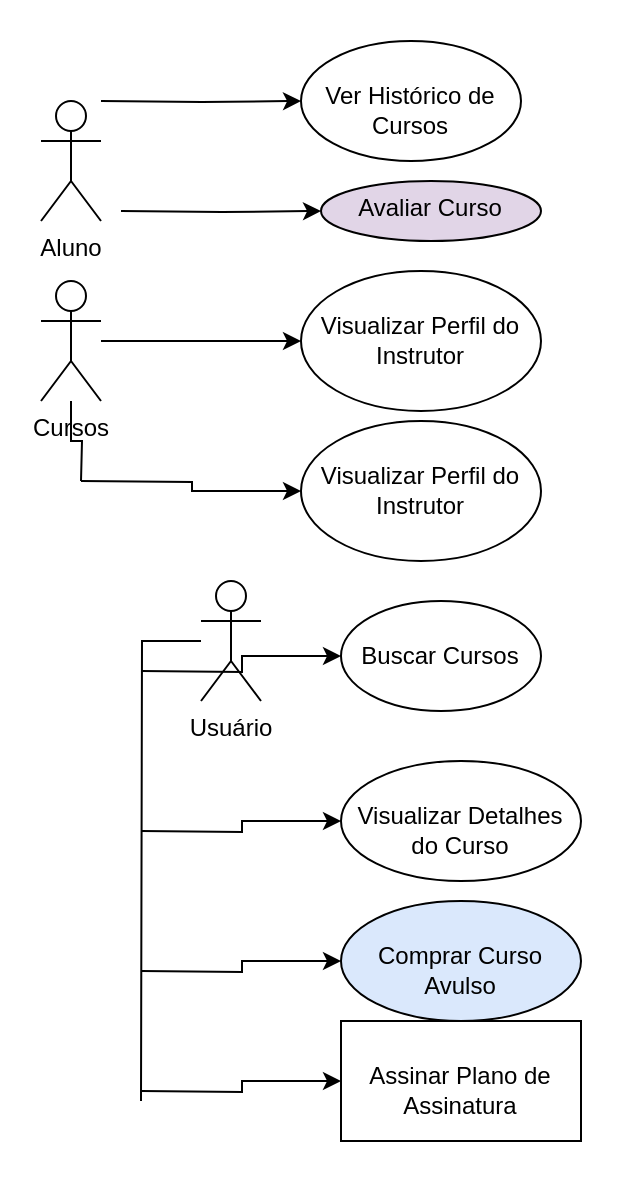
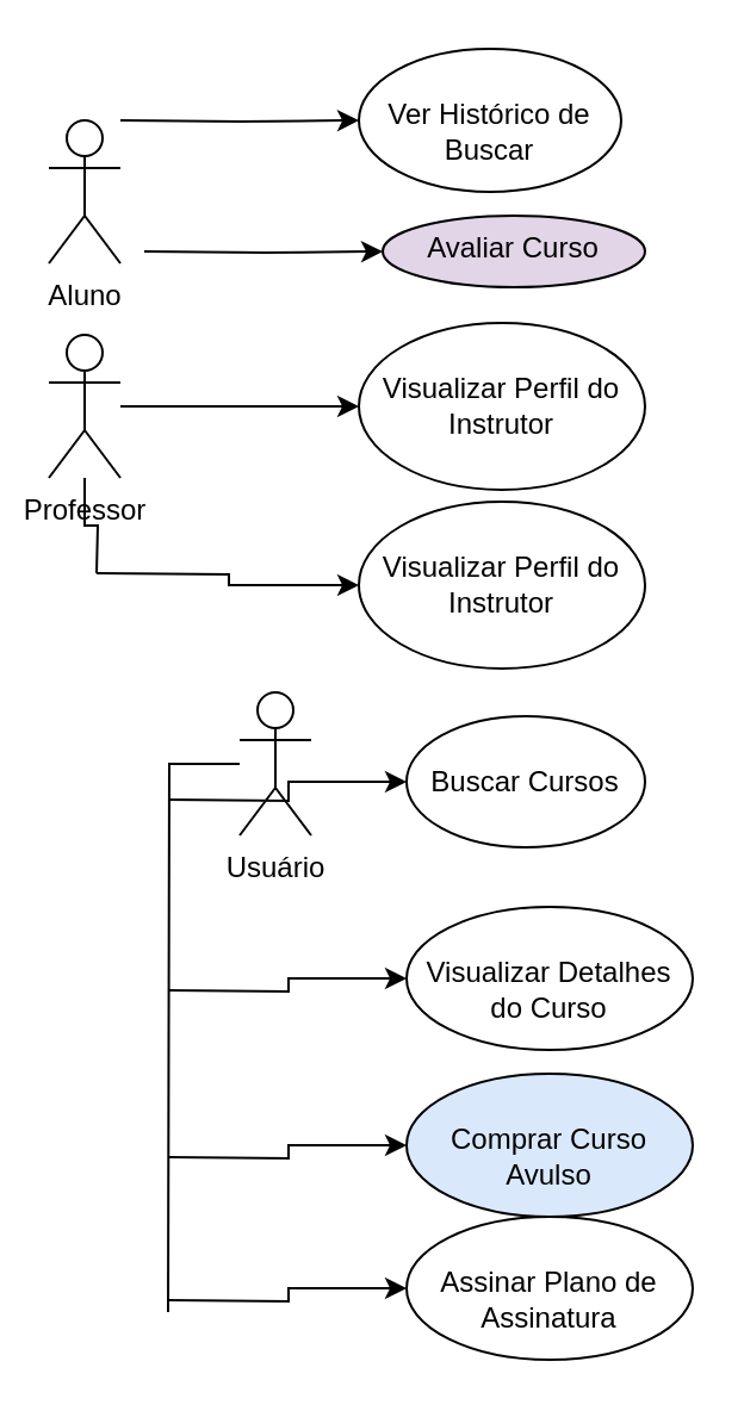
- <mxCell id="4" value="&lt;div&gt;&lt;br&gt;&lt;/div&gt;&lt;div&gt;Ver Histórico de Cursos&lt;/div&gt;" style="ellipse;whiteSpace=wrap;html=1;verticalAlign=top;" vertex="1" parent="1"><mxGeometry x="150" y="20" width="110" height="60" as="geometry" /></mxCell>
+ <mxCell id="4" value="&lt;div&gt;&lt;br&gt;&lt;/div&gt;&lt;div&gt;Ver Histórico de Buscar&lt;/div&gt;" style="ellipse;whiteSpace=wrap;html=1;verticalAlign=top;" vertex="1" parent="1"><mxGeometry x="150" y="20" width="110" height="60" as="geometry" /></mxCell>
- <mxCell id="7" value="Cursos" style="shape=umlActor;verticalLabelPosition=bottom;verticalAlign=top;html=1;outlineConnect=0;" vertex="1" parent="1"><mxGeometry x="20" y="140" width="30" height="60" as="geometry" /></mxCell>
+ <mxCell id="7" value="Professor" style="shape=umlActor;verticalLabelPosition=bottom;verticalAlign=top;html=1;outlineConnect=0;" vertex="1" parent="1"><mxGeometry x="20" y="140" width="30" height="60" as="geometry" /></mxCell>
- <mxCell id="19" value="&lt;span style=&quot;white-space: pre;&quot;&gt;&#09;&lt;/span&gt;&lt;div&gt;Assinar Plano de Assinatura&lt;/div&gt;" style="whiteSpace=wrap;html=1;verticalAlign=top;rounded=0;" vertex="1" parent="1"><mxGeometry x="170" y="510" width="120" height="60" as="geometry" /></mxCell>
+ <mxCell id="19" value="&lt;span style=&quot;white-space: pre;&quot;&gt;&#09;&lt;/span&gt;&lt;div&gt;Assinar Plano de Assinatura&lt;/div&gt;" style="ellipse;whiteSpace=wrap;html=1;verticalAlign=top;" vertex="1" parent="1"><mxGeometry x="170" y="510" width="120" height="60" as="geometry" /></mxCell>
